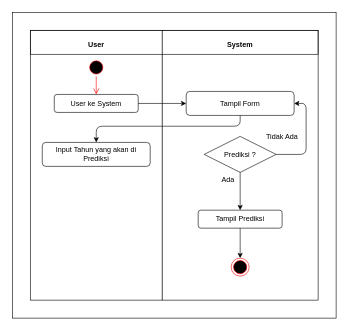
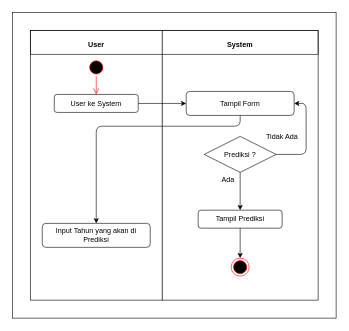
- <mxCell id="9" value="Input Tahun yang akan di Prediksi" style="rounded=1;whiteSpace=wrap;html=1;" parent="1" vertex="1"><mxGeometry x="70" y="237" width="180" height="40" as="geometry" /></mxCell>
+ <mxCell id="9" value="Input Tahun yang akan di Prediksi" style="rounded=1;whiteSpace=wrap;html=1;" parent="1" vertex="1"><mxGeometry x="70" y="372" width="180" height="40" as="geometry" /></mxCell>
